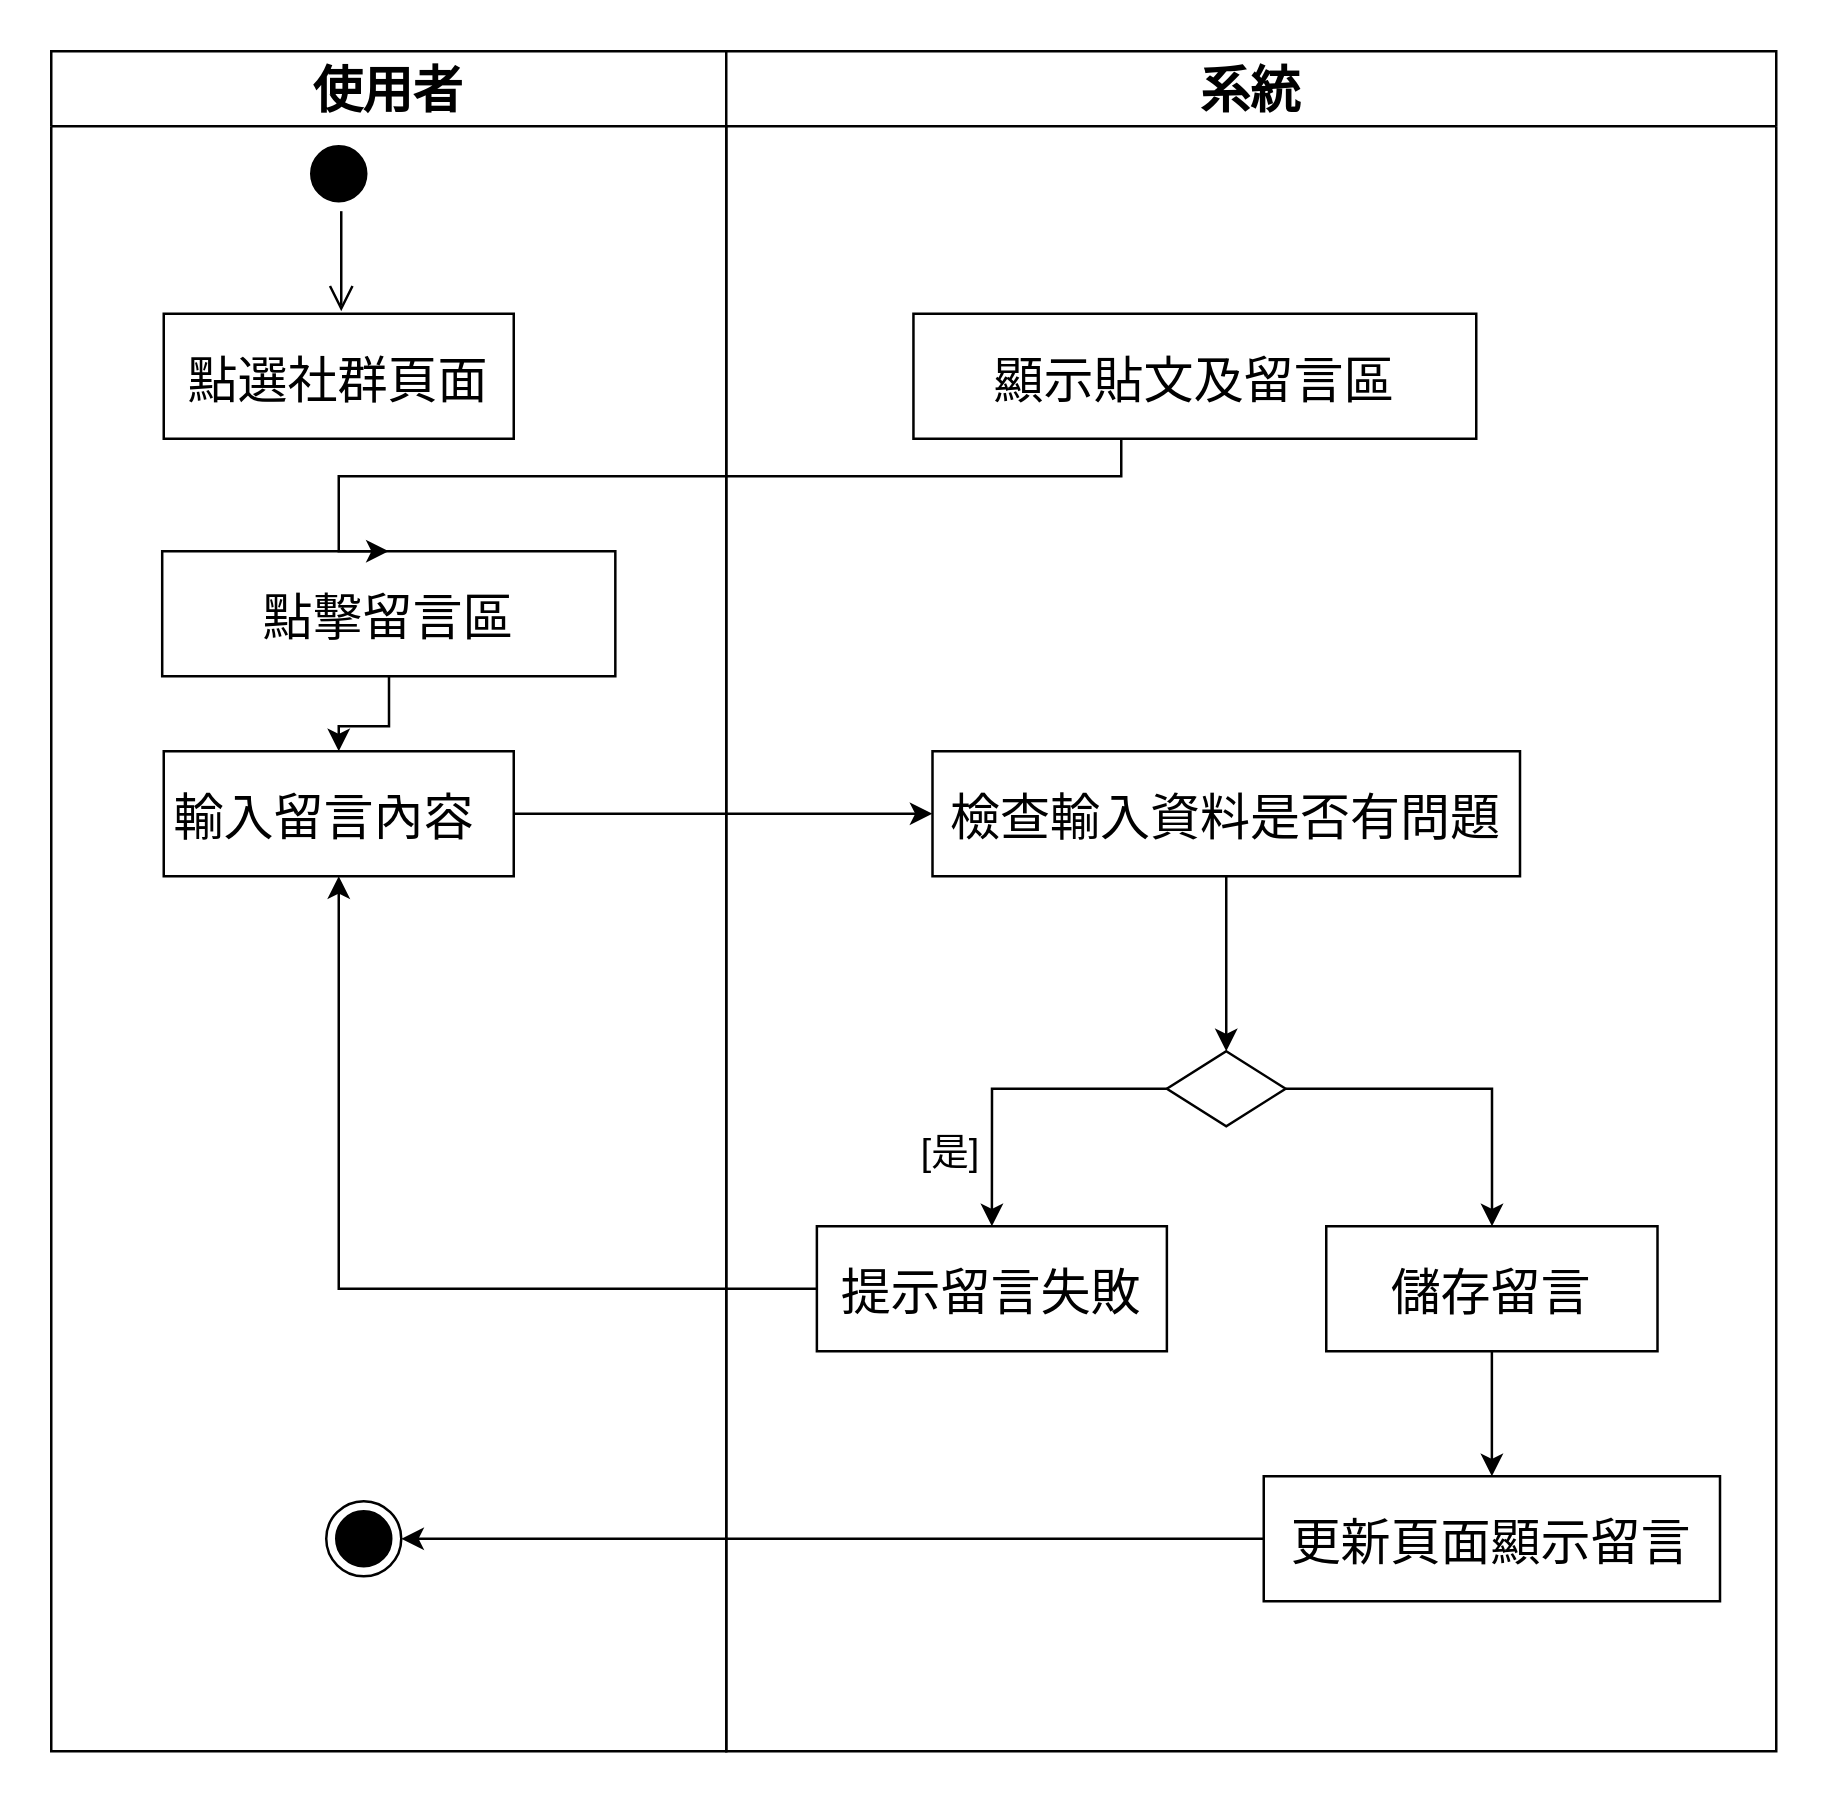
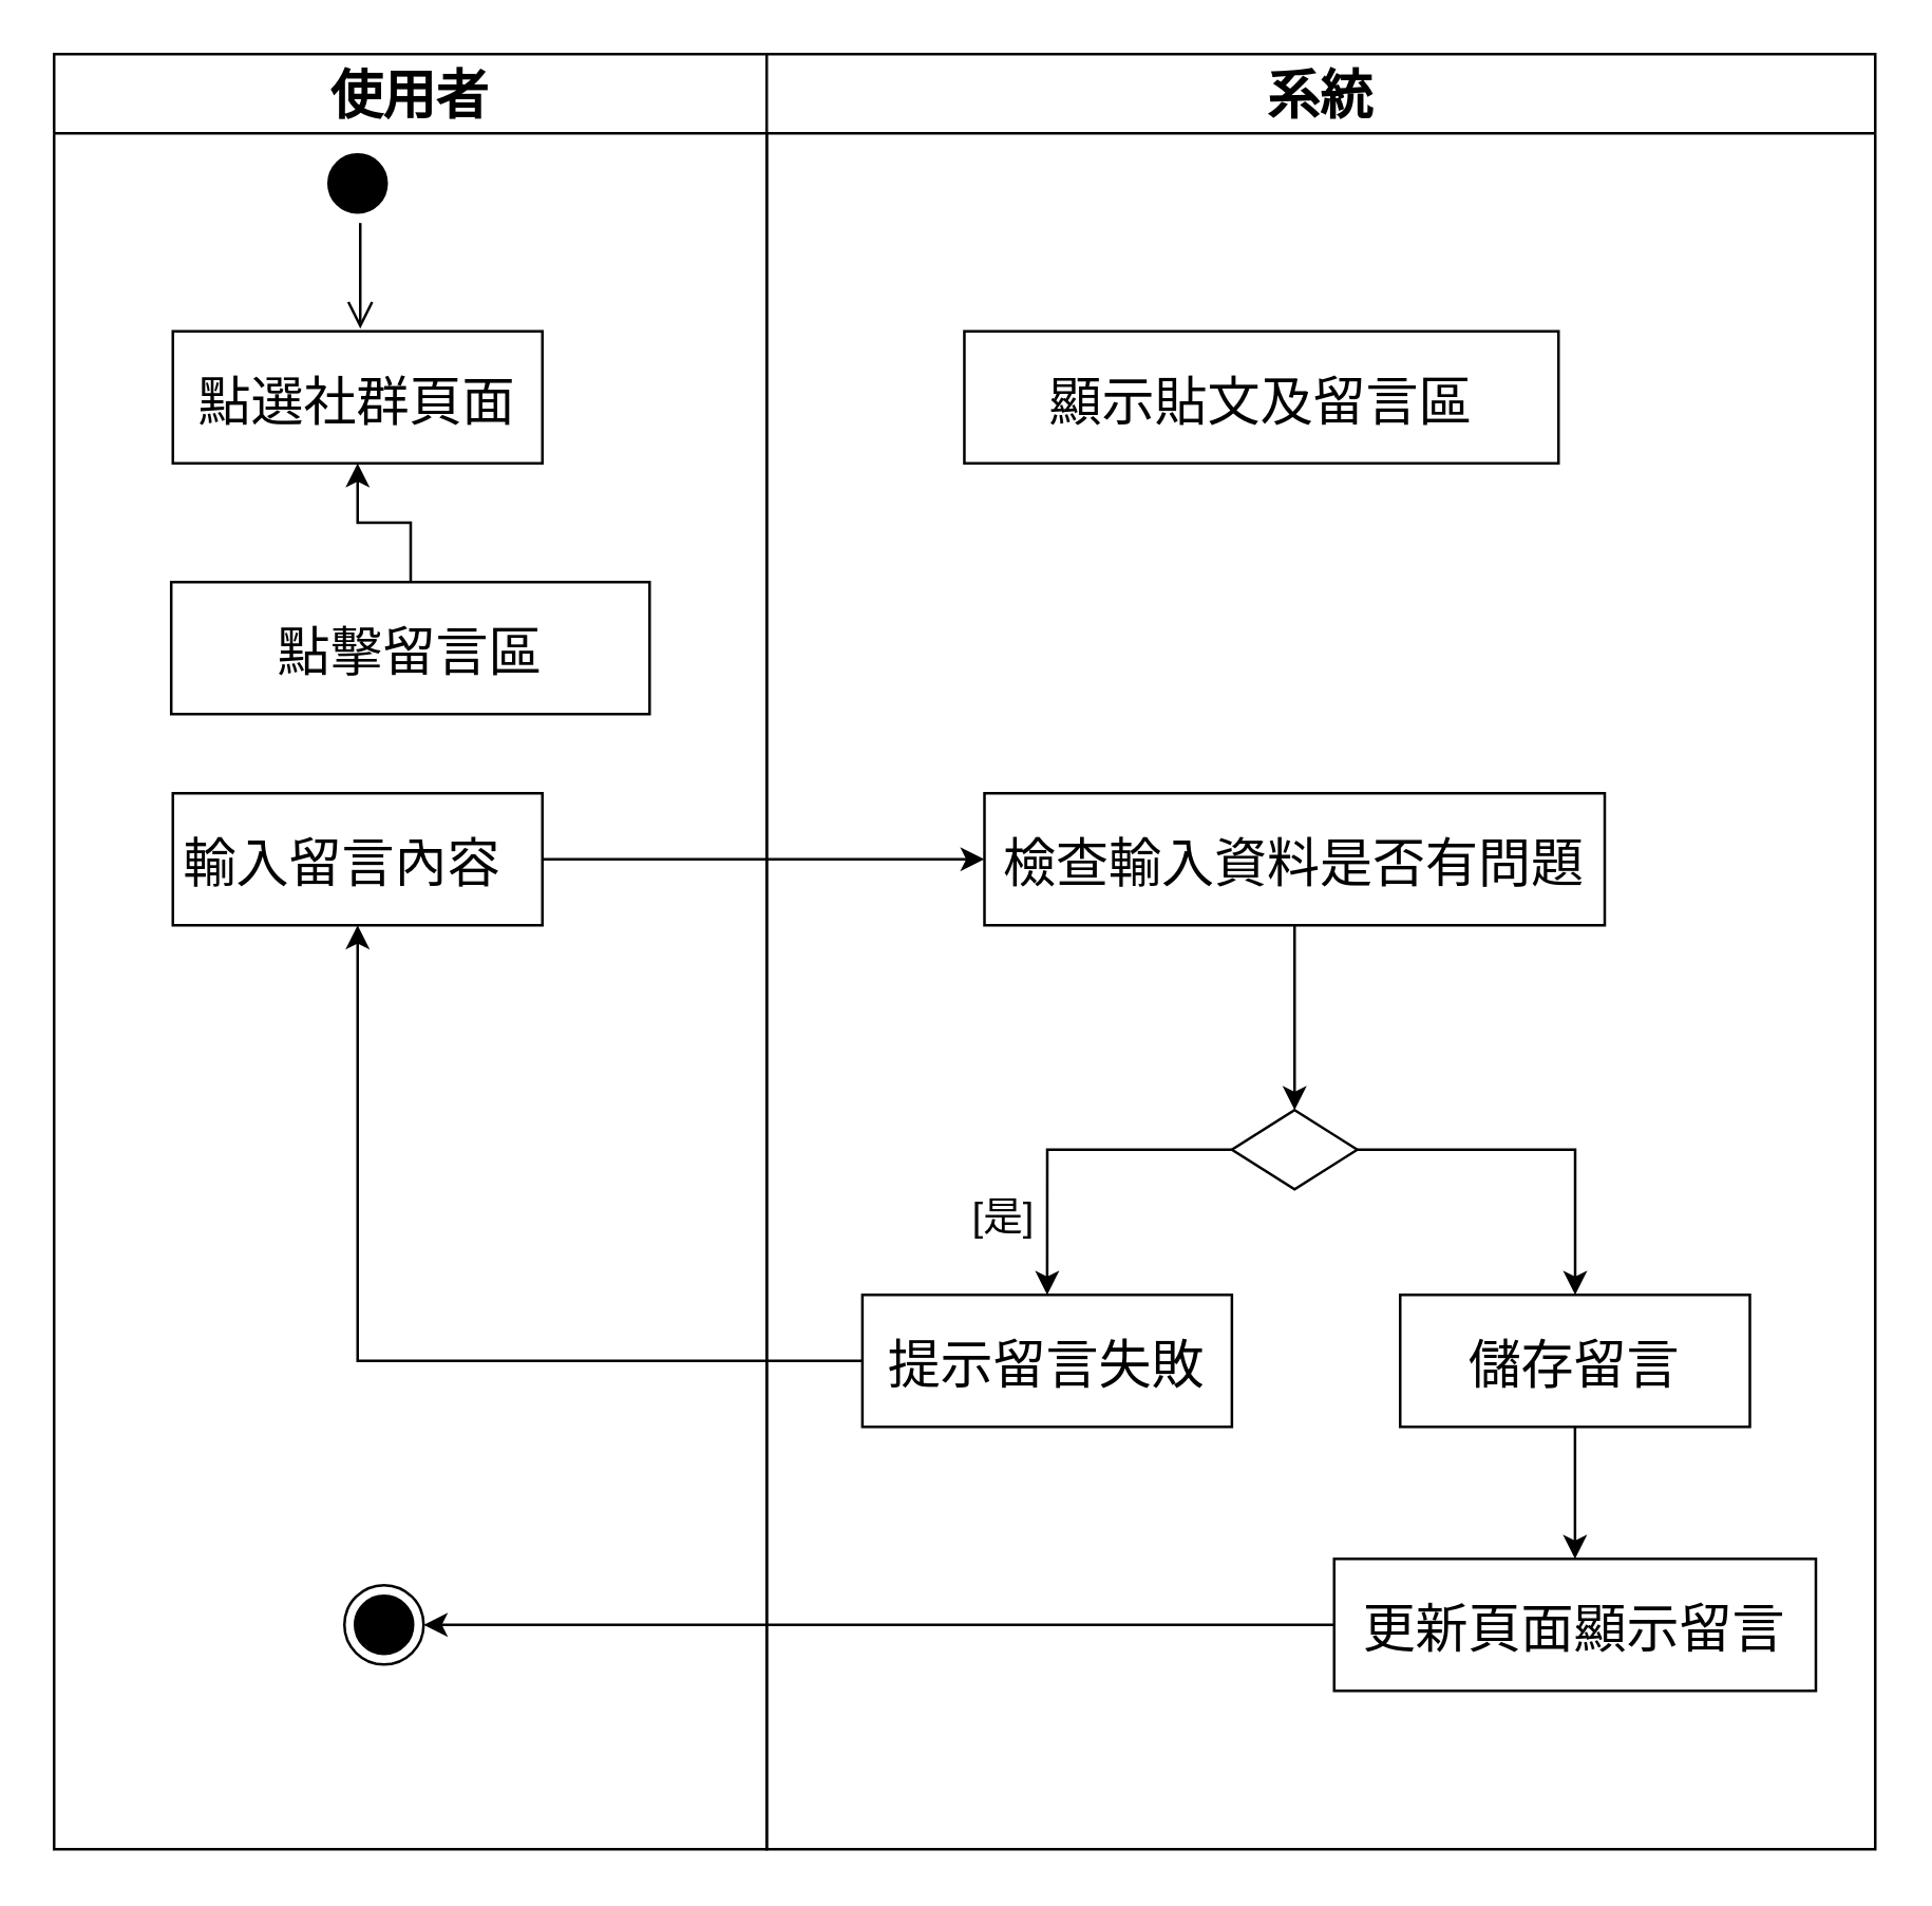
- <mxCell id="23" style="edgeStyle=orthogonalEdgeStyle;rounded=0;orthogonalLoop=1;jettySize=auto;html=1;entryX=0.5;entryY=0;entryDx=0;entryDy=0;" parent="1" source="16" target="9" edge="1"><mxGeometry relative="1" as="geometry"><Array as="points"><mxPoint x="448" y="190" /><mxPoint x="135" y="190" /></Array></mxGeometry></mxCell>
- <mxCell id="8" style="edgeStyle=orthogonalEdgeStyle;rounded=0;orthogonalLoop=1;jettySize=auto;html=1;entryX=0.5;entryY=0;entryDx=0;entryDy=0;" parent="5" source="9" target="10" edge="1"><mxGeometry relative="1" as="geometry" /></mxCell>
+ <mxCell id="8" style="edgeStyle=orthogonalEdgeStyle;rounded=0;orthogonalLoop=1;jettySize=auto;html=1;" parent="5" source="9" target="7" edge="1"><mxGeometry relative="1" as="geometry" /></mxCell>
